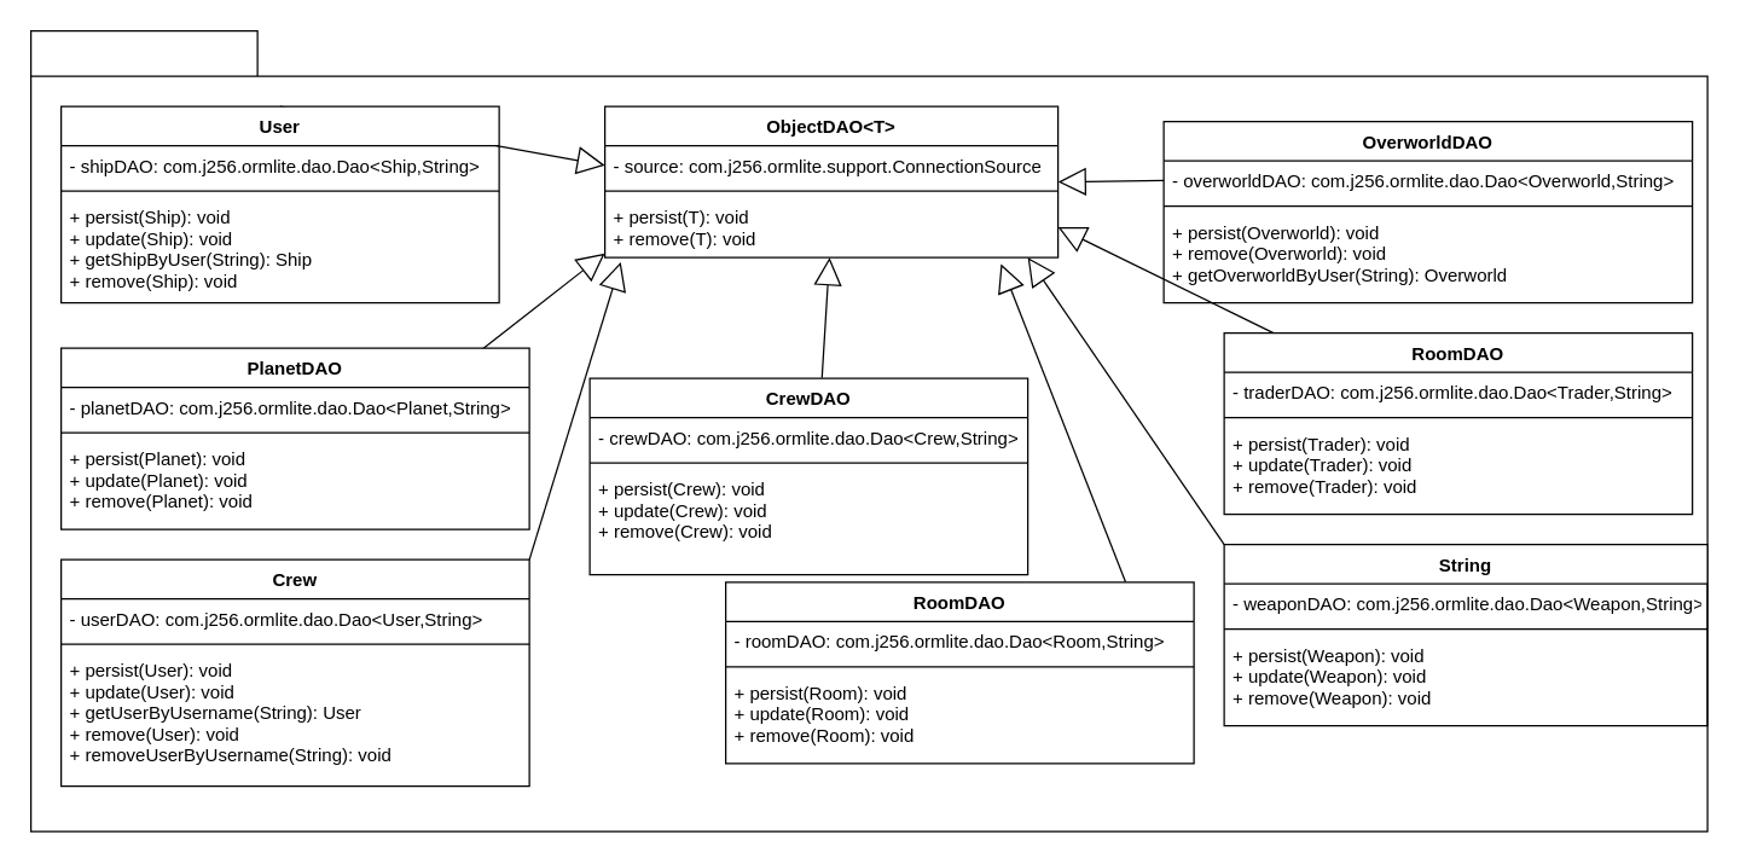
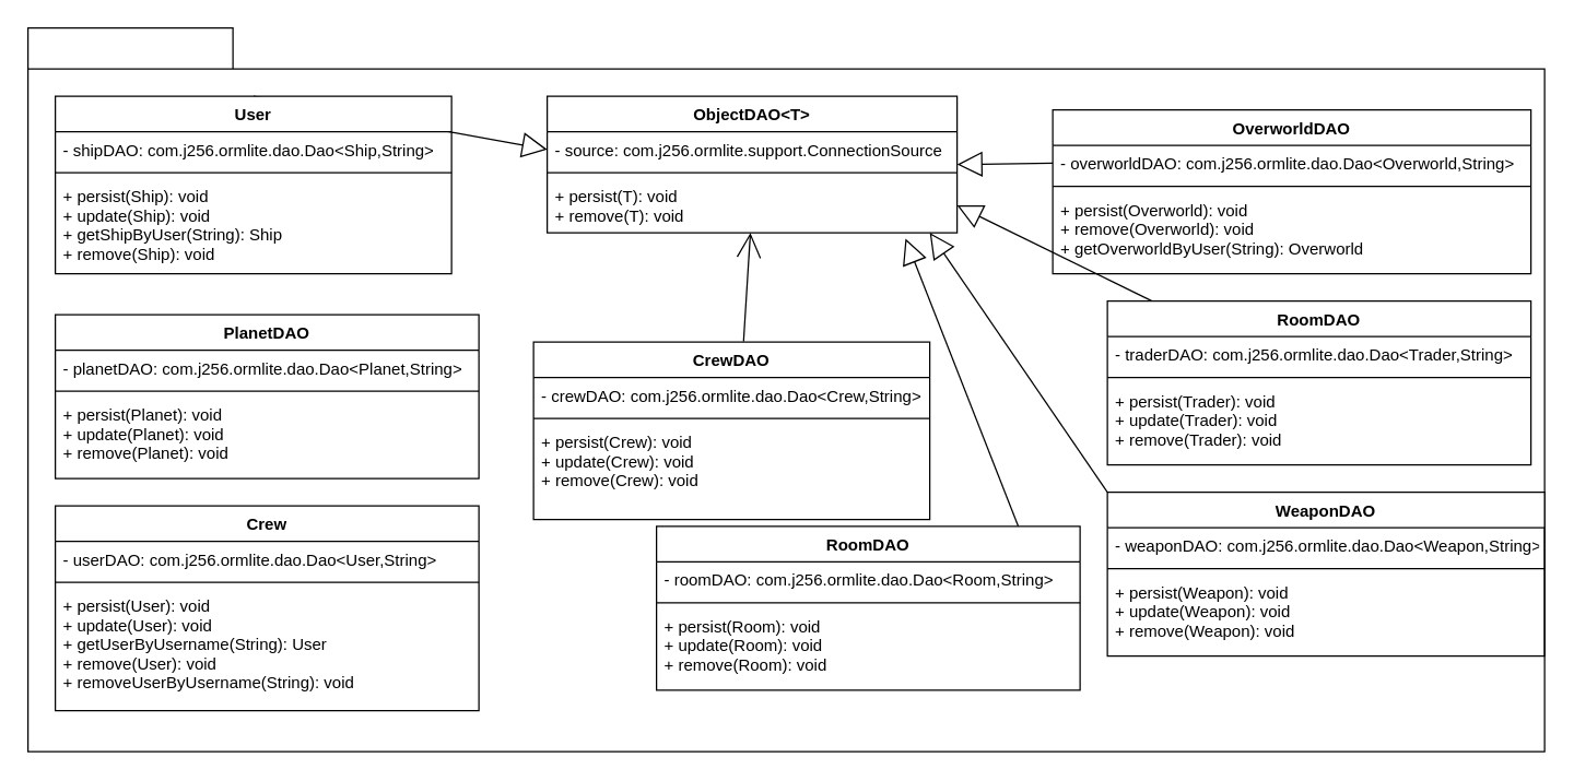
- <mxCell id="8" value="" style="endArrow=block;endSize=16;endFill=0;html=1;exitX=0.53;exitY=-0.003;exitDx=0;exitDy=0;exitPerimeter=0;" edge="1" parent="1" source="43" target="6"><mxGeometry width="160" relative="1" as="geometry"><mxPoint x="225" y="240" as="sourcePoint" /><mxPoint x="410" y="119" as="targetPoint" /></mxGeometry></mxCell>
+ <mxCell id="8" value="" style="endArrow=open;endSize=16;endFill=0;html=1;exitX=0.53;exitY=-0.003;exitDx=0;exitDy=0;exitPerimeter=0;" edge="1" parent="1" source="43" target="6"><mxGeometry width="160" relative="1" as="geometry"><mxPoint x="225" y="240" as="sourcePoint" /><mxPoint x="410" y="119" as="targetPoint" /></mxGeometry></mxCell>
- <mxCell id="10" value="" style="endArrow=block;endSize=16;endFill=0;html=1;exitX=0.897;exitY=0.011;exitDx=0;exitDy=0;entryX=0;entryY=0.931;entryDx=0;entryDy=0;exitPerimeter=0;entryPerimeter=0;" edge="1" parent="1" source="15" target="6"><mxGeometry width="160" relative="1" as="geometry"><mxPoint x="245" y="260" as="sourcePoint" /><mxPoint x="430" y="139" as="targetPoint" /></mxGeometry></mxCell>
- <mxCell id="23" value="" style="endArrow=block;endSize=16;endFill=0;html=1;exitX=1;exitY=0;exitDx=0;exitDy=0;entryX=0.035;entryY=1.078;entryDx=0;entryDy=0;entryPerimeter=0;" edge="1" parent="1" source="19" target="6"><mxGeometry width="160" relative="1" as="geometry"><mxPoint x="255" y="270" as="sourcePoint" /><mxPoint x="440" y="149" as="targetPoint" /></mxGeometry></mxCell>
- <mxCell id="33" value="String" style="swimlane;fontStyle=1;align=center;verticalAlign=top;childLayout=stackLayout;horizontal=1;startSize=26;horizontalStack=0;resizeParent=1;resizeParentMax=0;resizeLast=0;collapsible=1;marginBottom=0;" vertex="1" parent="1"><mxGeometry x="810" y="360" width="320" height="120" as="geometry"><mxRectangle x="460" y="200" width="120" height="26" as="alternateBounds" /></mxGeometry></mxCell>
+ <mxCell id="33" value="WeaponDAO" style="swimlane;fontStyle=1;align=center;verticalAlign=top;childLayout=stackLayout;horizontal=1;startSize=26;horizontalStack=0;resizeParent=1;resizeParentMax=0;resizeLast=0;collapsible=1;marginBottom=0;" vertex="1" parent="1"><mxGeometry x="810" y="360" width="320" height="120" as="geometry"><mxRectangle x="460" y="200" width="120" height="26" as="alternateBounds" /></mxGeometry></mxCell>
